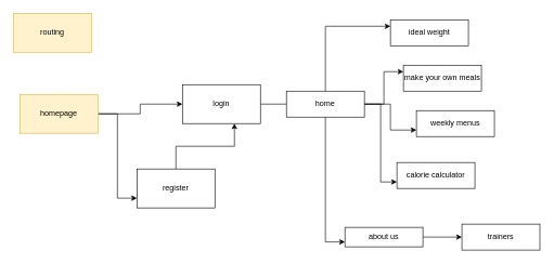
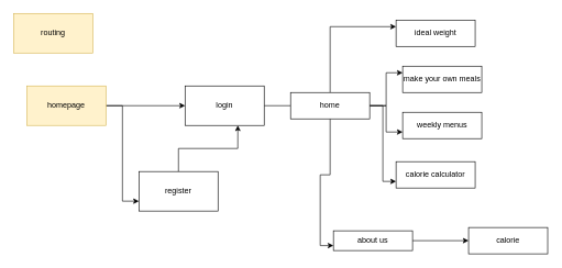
- <mxCell id="17" value="make your own meals" style="whiteSpace=wrap;html=1;" parent="1" vertex="1"><mxGeometry x="620" y="100" width="120" height="40" as="geometry" /></mxCell>
+ <mxCell id="17" value="make your own meals" style="whiteSpace=wrap;html=1;" parent="1" vertex="1"><mxGeometry x="610" y="100" width="120" height="40" as="geometry" /></mxCell>
- <mxCell id="5" value="homepage" style="whiteSpace=wrap;html=1;fillColor=#fff2cc;strokeColor=#d6b656;" parent="1" vertex="1"><mxGeometry x="30" y="145" width="120" height="60" as="geometry" /></mxCell>
+ <mxCell id="5" value="homepage" style="whiteSpace=wrap;html=1;fillColor=#fff2cc;strokeColor=#d6b656;" parent="1" vertex="1"><mxGeometry x="40" y="130" width="120" height="60" as="geometry" /></mxCell>
- <mxCell id="18" value="weekly menus" style="whiteSpace=wrap;html=1;" parent="1" vertex="1"><mxGeometry x="640" y="170" width="120" height="40" as="geometry" /></mxCell>
+ <mxCell id="18" value="weekly menus" style="whiteSpace=wrap;html=1;" parent="1" vertex="1"><mxGeometry x="610" y="170" width="120" height="40" as="geometry" /></mxCell>
- <mxCell id="19" value="calorie calculator" style="whiteSpace=wrap;html=1;" parent="1" vertex="1"><mxGeometry x="610" y="250" width="120" height="40" as="geometry" /></mxCell>
+ <mxCell id="19" value="calorie calculator" style="whiteSpace=wrap;html=1;" parent="1" vertex="1"><mxGeometry x="600" y="245" width="120" height="40" as="geometry" /></mxCell>
- <mxCell id="21" value="about us" style="whiteSpace=wrap;html=1;" parent="1" vertex="1"><mxGeometry x="530" y="350" width="120" height="30" as="geometry" /></mxCell>
+ <mxCell id="21" value="about us" style="whiteSpace=wrap;html=1;" parent="1" vertex="1"><mxGeometry x="505" y="350" width="120" height="30" as="geometry" /></mxCell>
- <mxCell id="22" value="trainers" style="whiteSpace=wrap;html=1;" parent="1" vertex="1"><mxGeometry x="710" y="345" width="120" height="40" as="geometry" /></mxCell>
+ <mxCell id="22" value="calorie" style="whiteSpace=wrap;html=1;" parent="1" vertex="1"><mxGeometry x="710" y="345" width="120" height="40" as="geometry" /></mxCell>
